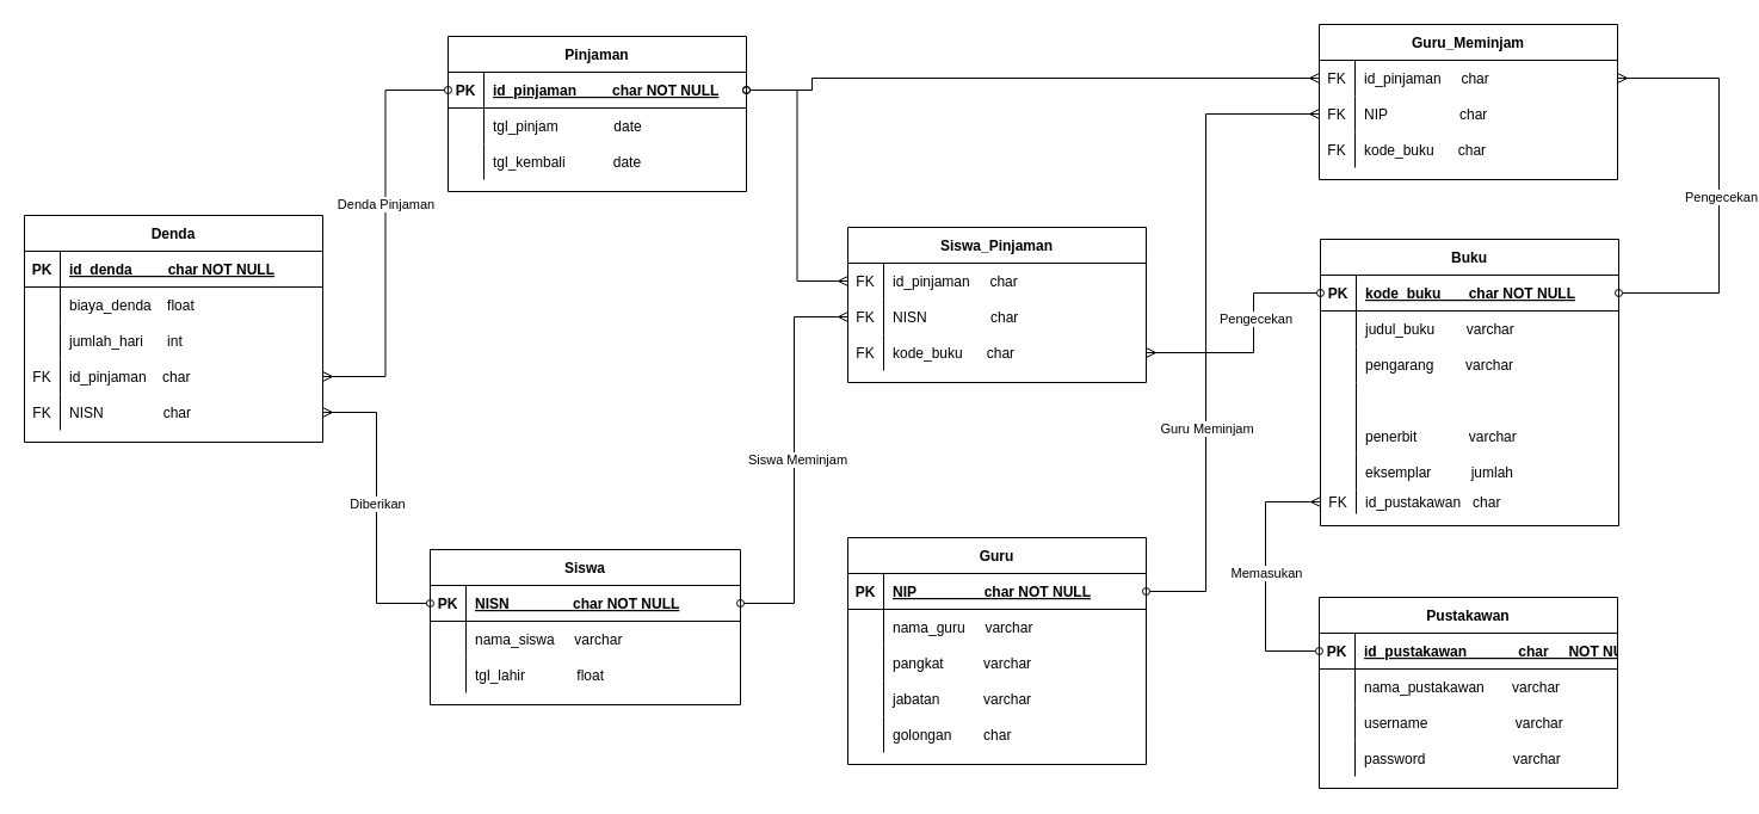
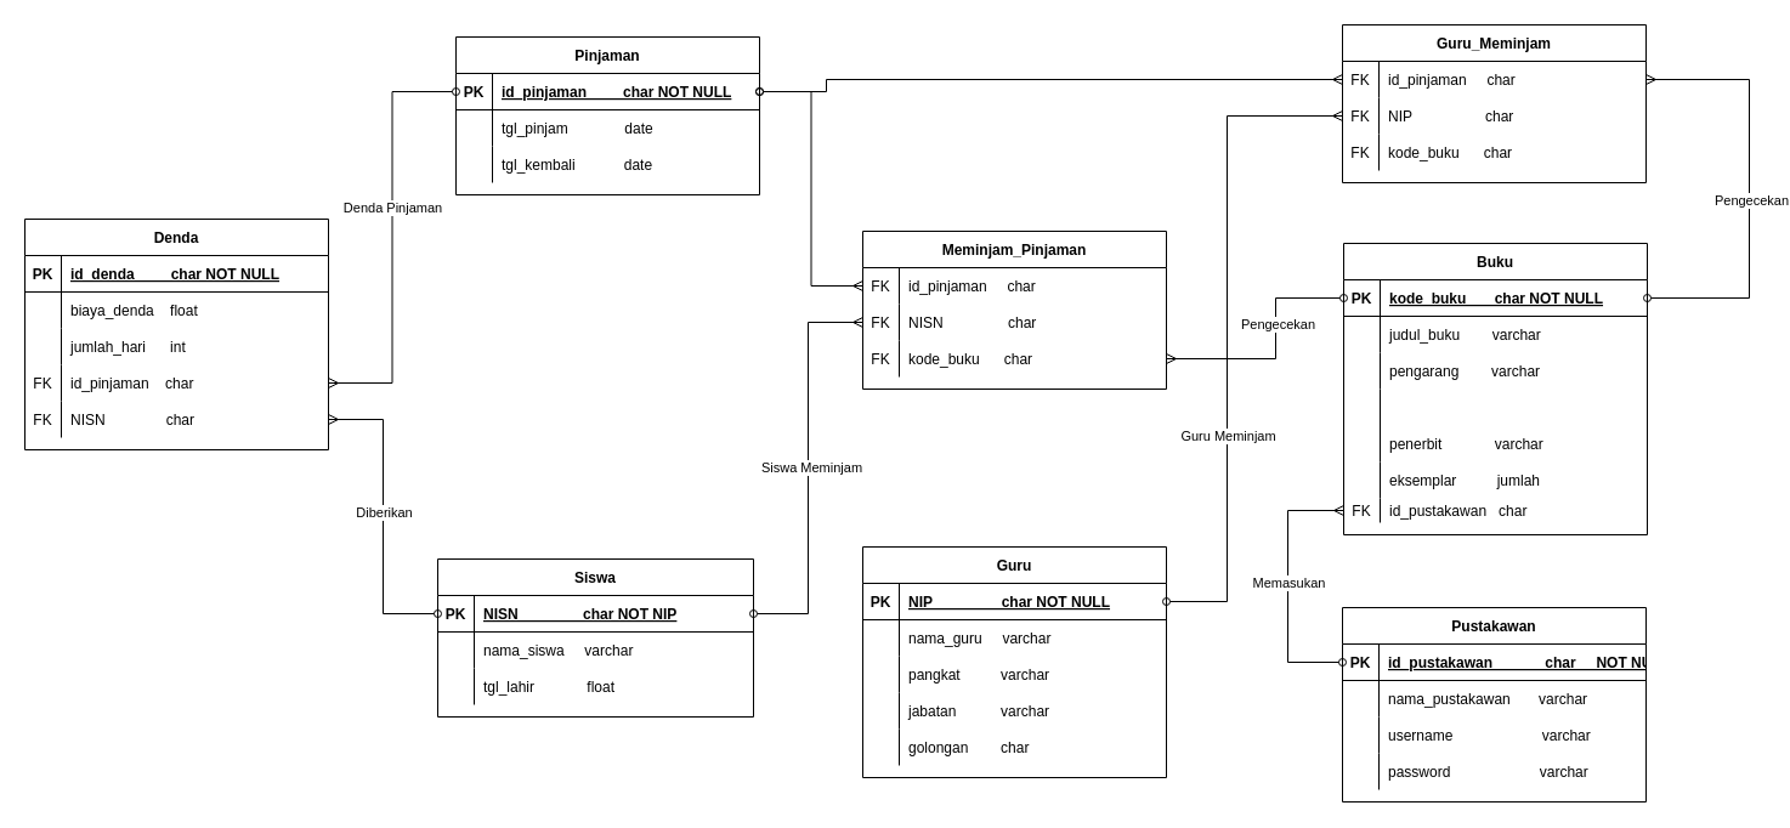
- <mxCell id="38" value="Siswa_Pinjaman" style="shape=table;startSize=30;container=1;collapsible=1;childLayout=tableLayout;fixedRows=1;rowLines=0;fontStyle=1;align=center;resizeLast=1;" vertex="1" parent="1"><mxGeometry x="710" y="190" width="250" height="130" as="geometry" /></mxCell>
+ <mxCell id="38" value="Meminjam_Pinjaman" style="shape=table;startSize=30;container=1;collapsible=1;childLayout=tableLayout;fixedRows=1;rowLines=0;fontStyle=1;align=center;resizeLast=1;" vertex="1" parent="1"><mxGeometry x="710" y="190" width="250" height="130" as="geometry" /></mxCell>
- <mxCell id="31" value="NISN                char NOT NULL " style="shape=partialRectangle;overflow=hidden;connectable=0;fillColor=none;top=0;left=0;bottom=0;right=0;align=left;spacingLeft=6;fontStyle=5;" vertex="1" parent="29"><mxGeometry x="30" width="230" height="30" as="geometry"><mxRectangle width="230" height="30" as="alternateBounds" /></mxGeometry></mxCell>
+ <mxCell id="31" value="NISN                char NOT NIP " style="shape=partialRectangle;overflow=hidden;connectable=0;fillColor=none;top=0;left=0;bottom=0;right=0;align=left;spacingLeft=6;fontStyle=5;" vertex="1" parent="29"><mxGeometry x="30" width="230" height="30" as="geometry"><mxRectangle width="230" height="30" as="alternateBounds" /></mxGeometry></mxCell>
